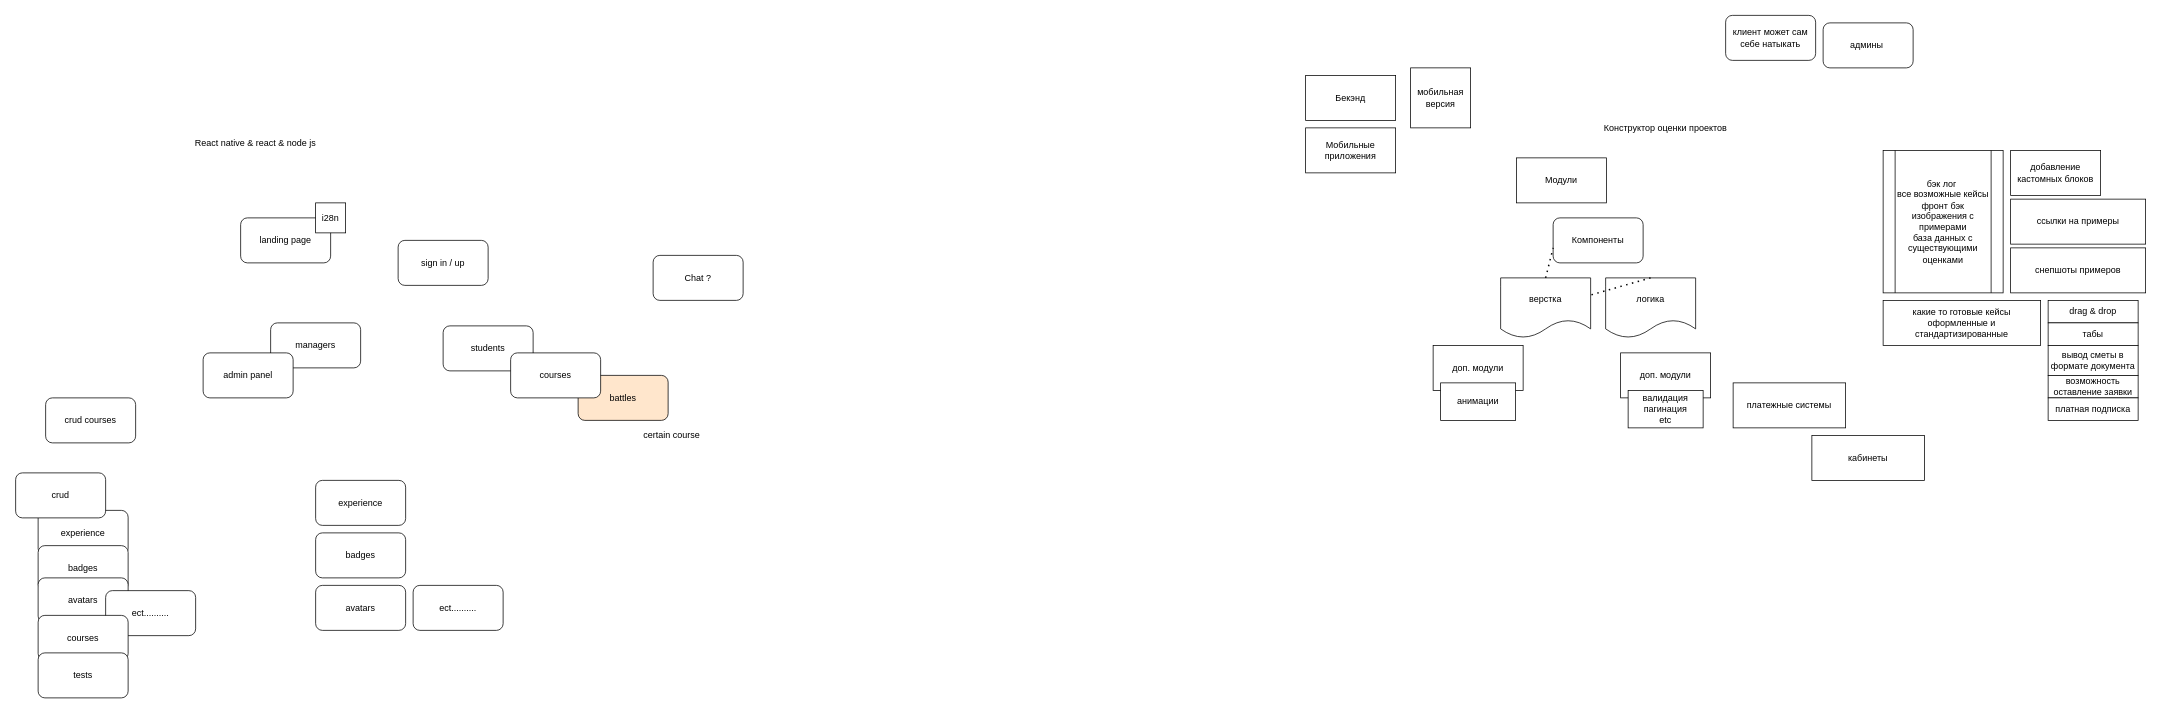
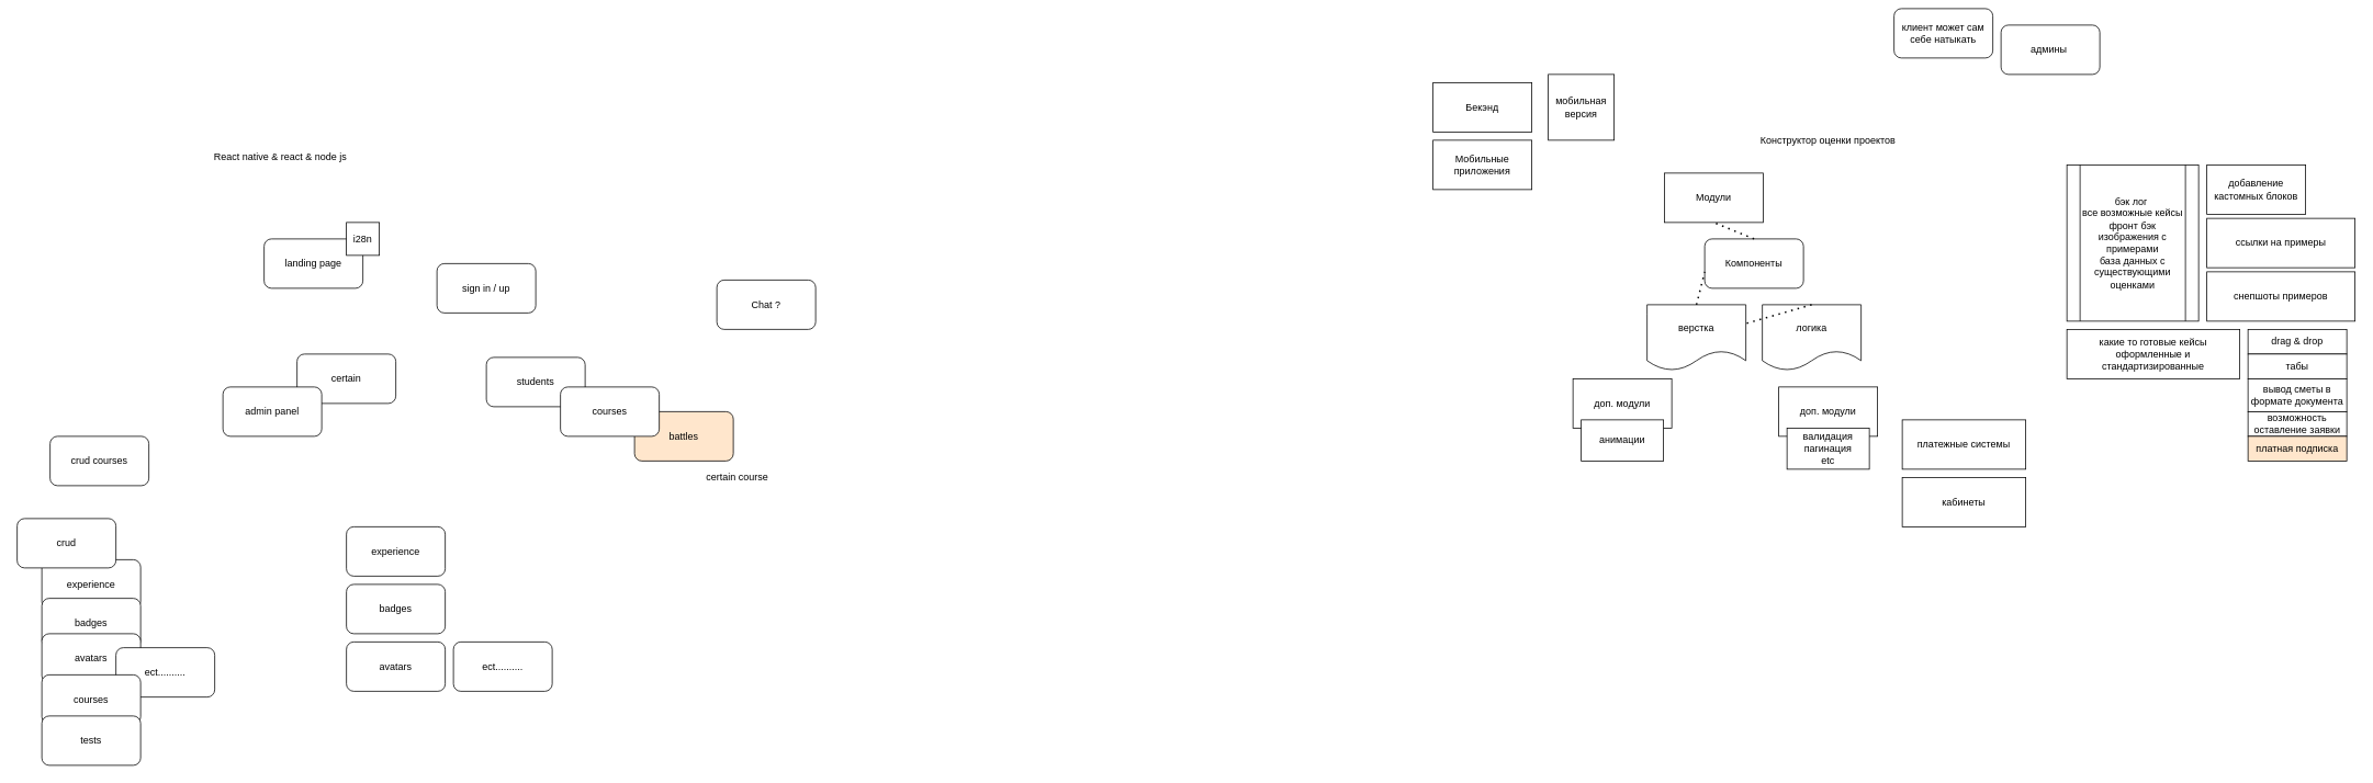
- <mxCell id="45" value="клиент может сам себе натыкать" style="rounded=1;whiteSpace=wrap;html=1;" vertex="1" parent="1"><mxGeometry x="2300" y="20" width="120" height="60" as="geometry" /></mxCell>
+ <mxCell id="45" value="клиент может сам себе натыкать" style="rounded=1;whiteSpace=wrap;html=1;" vertex="1" parent="1"><mxGeometry x="2300" y="10" width="120" height="60" as="geometry" /></mxCell>
+ <mxCell id="32" value="" style="endArrow=none;dashed=1;html=1;dashPattern=1 3;strokeWidth=2;entryX=0.5;entryY=1;entryDx=0;entryDy=0;exitX=0.5;exitY=0;exitDx=0;exitDy=0;" edge="1" parent="1" source="27" target="26"><mxGeometry width="50" height="50" relative="1" as="geometry"><mxPoint x="2160" y="470" as="sourcePoint" /><mxPoint x="2210" y="420" as="targetPoint" /></mxGeometry></mxCell>
- <mxCell id="3" value="managers" style="rounded=1;whiteSpace=wrap;html=1;" parent="1" vertex="1"><mxGeometry x="360" y="430" width="120" height="60" as="geometry" /></mxCell>
+ <mxCell id="3" value="certain" style="rounded=1;whiteSpace=wrap;html=1;" parent="1" vertex="1"><mxGeometry x="360" y="430" width="120" height="60" as="geometry" /></mxCell>
- <mxCell id="51" value="платная подписка" style="rounded=0;whiteSpace=wrap;html=1;" vertex="1" parent="1"><mxGeometry x="2730" y="530" width="120" height="30" as="geometry" /></mxCell>
+ <mxCell id="51" value="платная подписка" style="rounded=0;whiteSpace=wrap;html=1;fillColor=#ffe6cc;" vertex="1" parent="1"><mxGeometry x="2730" y="530" width="120" height="30" as="geometry" /></mxCell>
- <mxCell id="39" value="кабинеты" style="rounded=0;whiteSpace=wrap;html=1;" vertex="1" parent="1"><mxGeometry x="2415" y="580" width="150" height="60" as="geometry" /></mxCell>
+ <mxCell id="39" value="кабинеты" style="rounded=0;whiteSpace=wrap;html=1;" vertex="1" parent="1"><mxGeometry x="2310" y="580" width="150" height="60" as="geometry" /></mxCell>
